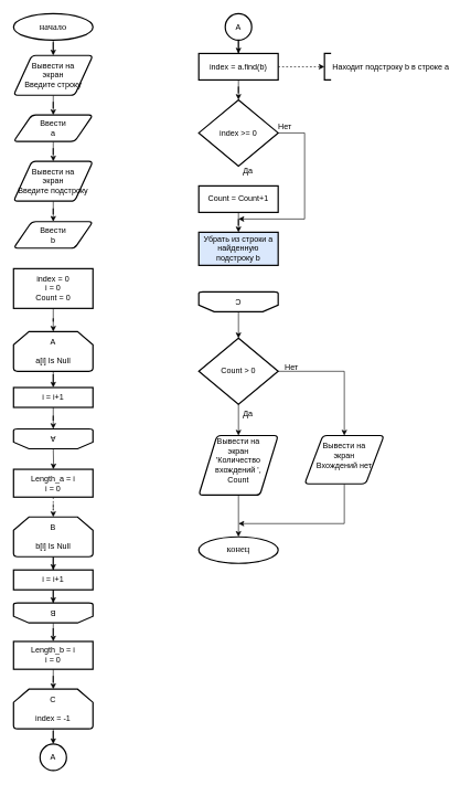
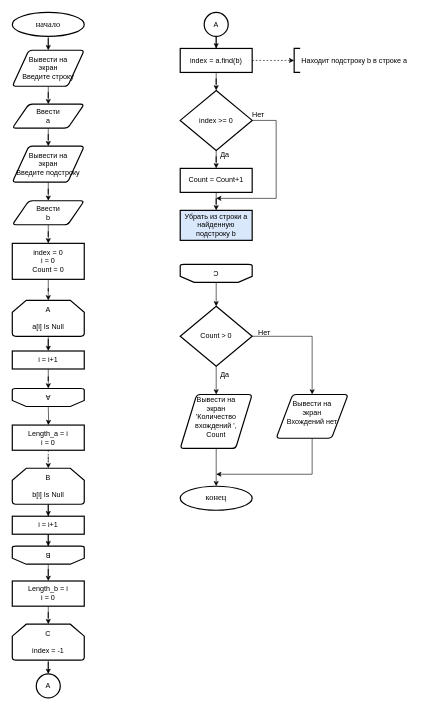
+ <mxCell id="40" style="edgeStyle=orthogonalEdgeStyle;rounded=0;orthogonalLoop=1;jettySize=auto;html=1;entryX=0.5;entryY=0;entryDx=0;entryDy=0;" edge="1" parent="1" source="42" target="44"><mxGeometry relative="1" as="geometry" /></mxCell>
+ <mxCell id="10" style="edgeStyle=orthogonalEdgeStyle;rounded=0;orthogonalLoop=1;jettySize=auto;html=1;" edge="1" parent="1" source="11" target="13"><mxGeometry relative="1" as="geometry" /></mxCell>
